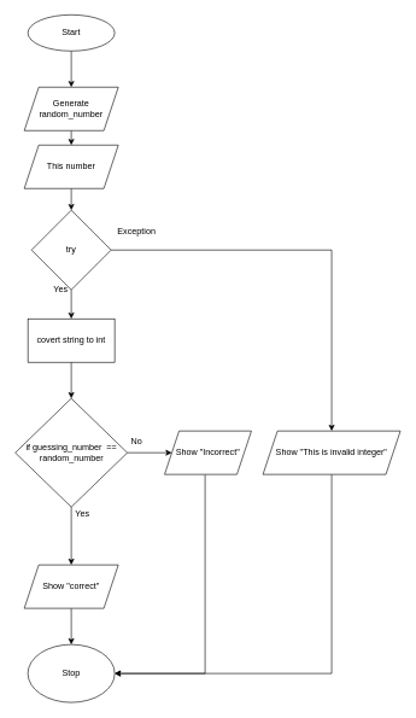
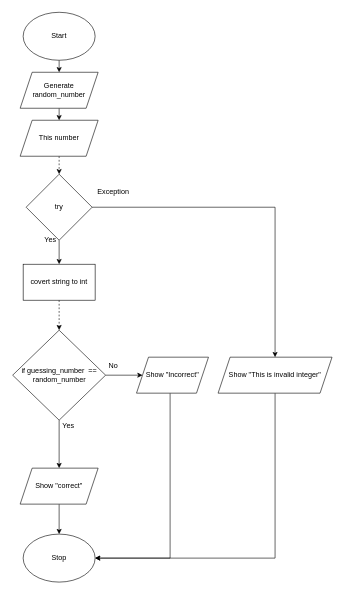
- <mxCell id="3" value="Start" style="ellipse;whiteSpace=wrap;html=1;" parent="1" vertex="1"><mxGeometry x="38" y="20" width="120" height="50" as="geometry" /></mxCell>
+ <mxCell id="3" value="Start" style="ellipse;whiteSpace=wrap;html=1;" parent="1" vertex="1"><mxGeometry x="38" y="20" width="120" height="80" as="geometry" /></mxCell>
- <mxCell id="4" style="edgeStyle=none;html=1;exitX=0.5;exitY=1;exitDx=0;exitDy=0;" edge="1" parent="1" source="5" target="20"><mxGeometry relative="1" as="geometry" /></mxCell>
+ <mxCell id="4" style="edgeStyle=none;html=1;exitX=0.5;exitY=1;exitDx=0;exitDy=0;dashed=1;" edge="1" parent="1" source="5" target="20"><mxGeometry relative="1" as="geometry" /></mxCell>
- <mxCell id="25" style="edgeStyle=orthogonalEdgeStyle;rounded=0;html=1;entryX=0.5;entryY=0;entryDx=0;entryDy=0;" edge="1" parent="1" source="26" target="11"><mxGeometry relative="1" as="geometry" /></mxCell>
+ <mxCell id="25" style="edgeStyle=orthogonalEdgeStyle;rounded=0;html=1;entryX=0.5;entryY=0;entryDx=0;entryDy=0;dashed=1;" edge="1" parent="1" source="26" target="11"><mxGeometry relative="1" as="geometry" /></mxCell>
